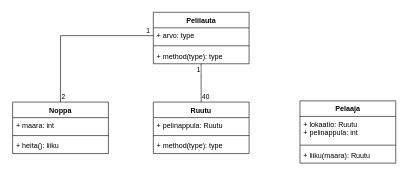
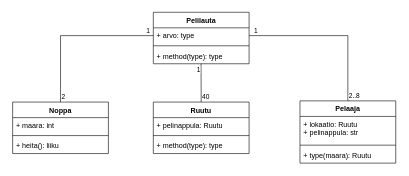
+ <mxCell id="24" value="" style="endArrow=none;html=1;rounded=0;exitX=0.5;exitY=0;exitDx=0;exitDy=0;entryX=1;entryY=0.5;entryDx=0;entryDy=0;endFill=0;" edge="1" parent="1" source="20" target="3"><mxGeometry relative="1" as="geometry"><mxPoint x="570" y="100" as="sourcePoint" /><mxPoint x="730" y="100" as="targetPoint" /><Array as="points"><mxPoint x="580" y="59" /></Array></mxGeometry></mxCell>
+ <mxCell id="25" value="2..8" style="edgeLabel;resizable=0;html=1;align=left;verticalAlign=bottom;" connectable="0" vertex="1" parent="24"><mxGeometry x="-1" relative="1" as="geometry" /></mxCell>
+ <mxCell id="26" value="&lt;div&gt;1&lt;/div&gt;" style="edgeLabel;resizable=0;html=1;align=right;verticalAlign=bottom;" connectable="0" vertex="1" parent="24"><mxGeometry x="1" relative="1" as="geometry"><mxPoint x="15" as="offset" /></mxGeometry></mxCell>
- <mxCell id="21" value="+ lokaatio: Ruutu&#10;+ pelinappula: int&#10;" style="text;strokeColor=none;fillColor=none;align=left;verticalAlign=top;spacingLeft=4;spacingRight=4;overflow=hidden;rotatable=0;points=[[0,0.5],[1,0.5]];portConstraint=eastwest;" vertex="1" parent="20"><mxGeometry y="26" width="160" height="44" as="geometry" /></mxCell>
+ <mxCell id="21" value="+ lokaatio: Ruutu&#10;+ pelinappula: str&#10;" style="text;strokeColor=none;fillColor=none;align=left;verticalAlign=top;spacingLeft=4;spacingRight=4;overflow=hidden;rotatable=0;points=[[0,0.5],[1,0.5]];portConstraint=eastwest;" vertex="1" parent="20"><mxGeometry y="26" width="160" height="44" as="geometry" /></mxCell>
- <mxCell id="23" value="+ liiku(maara): Ruutu" style="text;strokeColor=none;fillColor=none;align=left;verticalAlign=top;spacingLeft=4;spacingRight=4;overflow=hidden;rotatable=0;points=[[0,0.5],[1,0.5]];portConstraint=eastwest;" vertex="1" parent="20"><mxGeometry y="78" width="160" height="26" as="geometry" /></mxCell>
+ <mxCell id="23" value="+ type(maara): Ruutu" style="text;strokeColor=none;fillColor=none;align=left;verticalAlign=top;spacingLeft=4;spacingRight=4;overflow=hidden;rotatable=0;points=[[0,0.5],[1,0.5]];portConstraint=eastwest;" vertex="1" parent="20"><mxGeometry y="78" width="160" height="26" as="geometry" /></mxCell>
